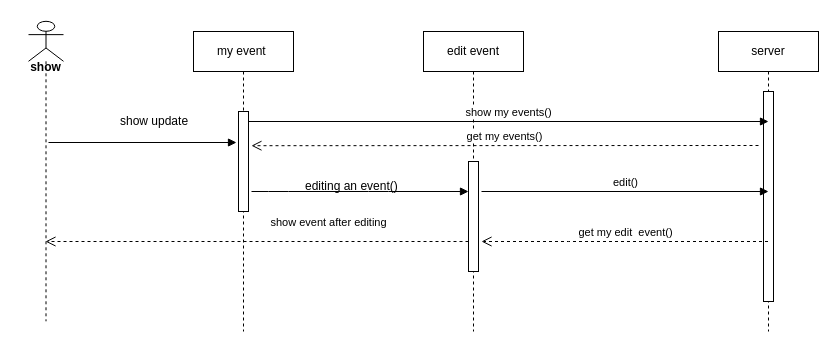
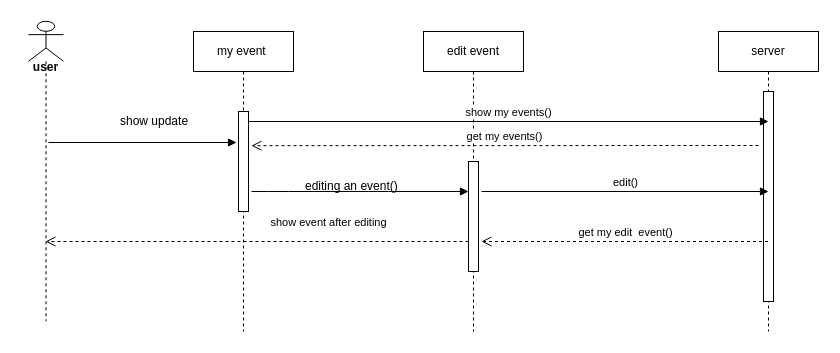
- <mxCell id="7" value="show" style="text;align=center;fontStyle=1;verticalAlign=middle;spacingLeft=3;spacingRight=3;strokeColor=none;rotatable=0;points=[[0,0.5],[1,0.5]];portConstraint=eastwest;" parent="6" vertex="1"><mxGeometry x="-7.5" y="40.2" width="50" height="10" as="geometry" /></mxCell>
+ <mxCell id="7" value="user" style="text;align=center;fontStyle=1;verticalAlign=middle;spacingLeft=3;spacingRight=3;strokeColor=none;rotatable=0;points=[[0,0.5],[1,0.5]];portConstraint=eastwest;" parent="6" vertex="1"><mxGeometry x="-7.5" y="40.2" width="50" height="10" as="geometry" /></mxCell>
